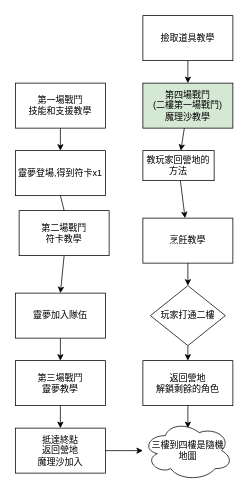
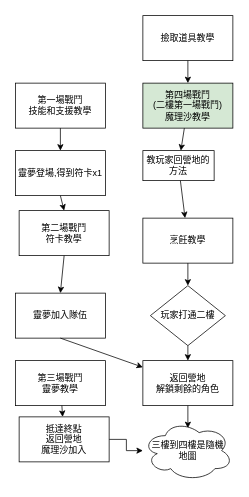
- <mxCell id="15" value="" style="endArrow=none;html=1;rounded=0;entryX=0.5;entryY=0;entryDx=0;entryDy=0;exitX=0.5;exitY=1;exitDx=0;exitDy=0;" edge="1" parent="1" source="3" target="4"><mxGeometry width="50" height="50" relative="1" as="geometry"><mxPoint x="90" y="260" as="sourcePoint" /><mxPoint x="60" y="290" as="targetPoint" /></mxGeometry></mxCell>
+ <mxCell id="15" value="" style="endArrow=classic;html=1;rounded=0;entryX=0.5;entryY=0;entryDx=0;entryDy=0;exitX=0.5;exitY=1;exitDx=0;exitDy=0;" edge="1" parent="1" source="3" target="4"><mxGeometry width="50" height="50" relative="1" as="geometry"><mxPoint x="90" y="260" as="sourcePoint" /><mxPoint x="60" y="290" as="targetPoint" /></mxGeometry></mxCell>
- <mxCell id="17" value="" style="endArrow=classic;html=1;rounded=0;exitX=0.5;exitY=1;exitDx=0;exitDy=0;" edge="1" parent="1" source="5" target="6"><mxGeometry width="50" height="50" relative="1" as="geometry"><mxPoint x="-70" y="540" as="sourcePoint" /><mxPoint x="-20" y="490" as="targetPoint" /></mxGeometry></mxCell>
+ <mxCell id="17" value="" style="endArrow=classic;html=1;rounded=0;exitX=0.5;exitY=1;exitDx=0;exitDy=0;" edge="1" parent="1" source="5" target="13"><mxGeometry width="50" height="50" relative="1" as="geometry"><mxPoint x="-70" y="540" as="sourcePoint" /><mxPoint x="-20" y="490" as="targetPoint" /></mxGeometry></mxCell>
- <mxCell id="8" value="&lt;div&gt;抵達終點&lt;/div&gt;返回營地&lt;br&gt;魔理沙加入" style="rounded=0;whiteSpace=wrap;html=1;" vertex="1" parent="1"><mxGeometry x="20" y="570" width="120" height="60" as="geometry" /></mxCell>
+ <mxCell id="8" value="&lt;div&gt;抵達終點&lt;/div&gt;返回營地&lt;br&gt;魔理沙加入" style="rounded=0;whiteSpace=wrap;html=1;" vertex="1" parent="1"><mxGeometry x="25" y="555" width="120" height="60" as="geometry" /></mxCell>
